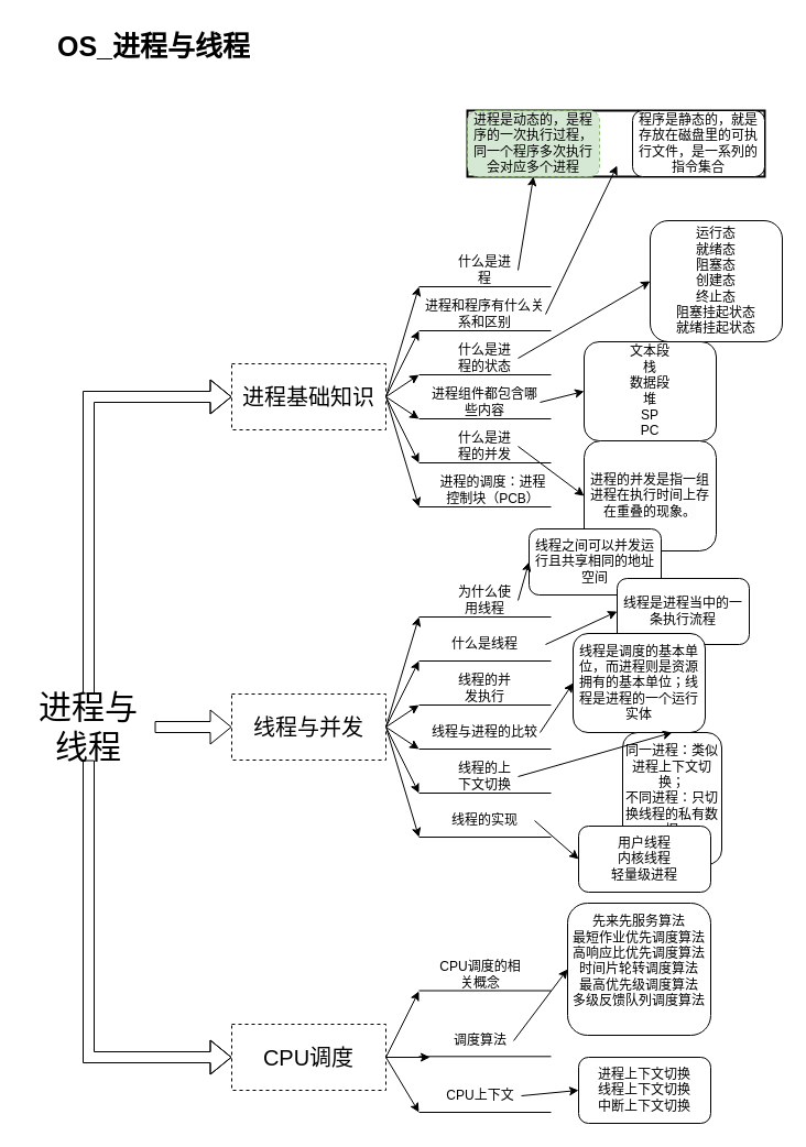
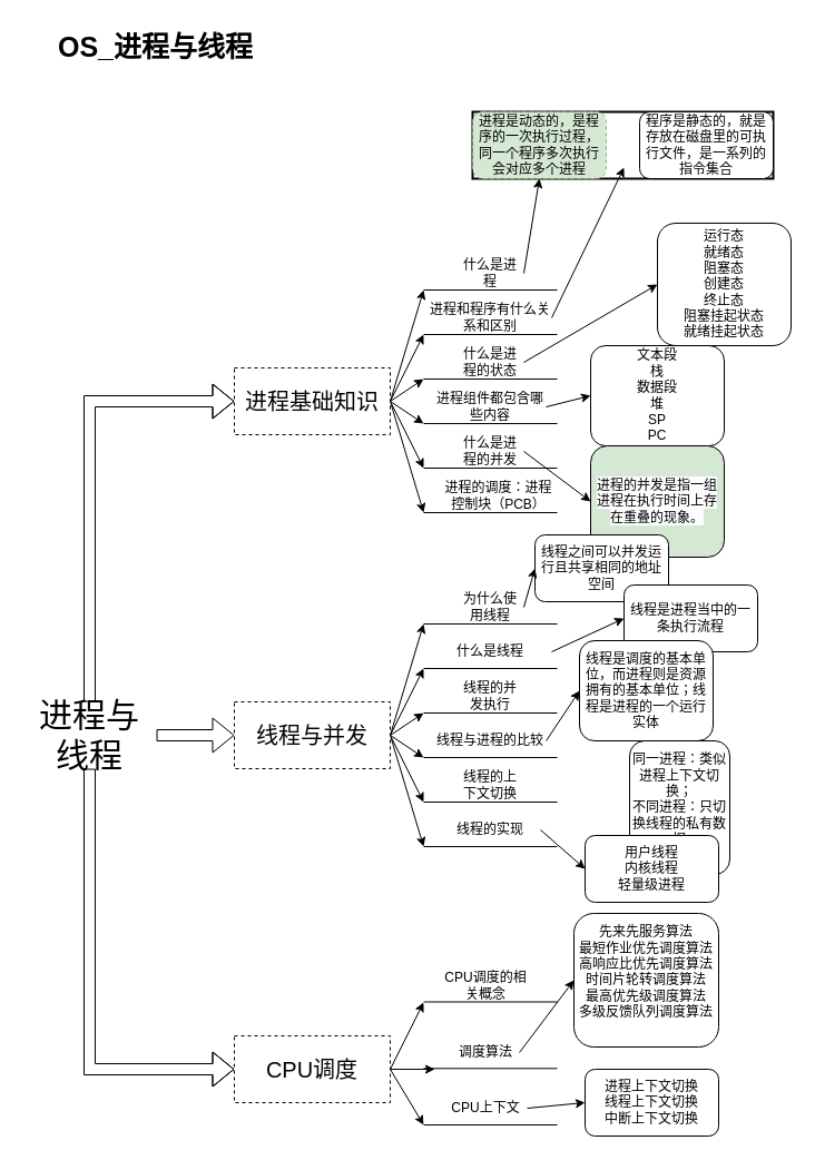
- <mxCell id="66" value="&lt;span style=&quot;font-family: -apple-system, BlinkMacSystemFont, &amp;quot;Segoe UI&amp;quot;, Roboto, Ubuntu, &amp;quot;Helvetica Neue&amp;quot;, Helvetica, Arial, &amp;quot;PingFang SC&amp;quot;, &amp;quot;Hiragino Sans GB&amp;quot;, &amp;quot;Microsoft YaHei UI&amp;quot;, &amp;quot;Microsoft YaHei&amp;quot;, &amp;quot;Source Han Sans CN&amp;quot;, sans-serif, &amp;quot;Apple Color Emoji&amp;quot;, &amp;quot;Segoe UI Emoji&amp;quot;; text-align: start; background-color: rgb(253, 253, 254);&quot;&gt;&lt;font style=&quot;font-size: 12px;&quot;&gt;进程的并发是指一组进程在执行时间上存在重叠的现象。&lt;/font&gt;&lt;/span&gt;" style="rounded=1;whiteSpace=wrap;html=1;" vertex="1" parent="1"><mxGeometry x="530" y="400" width="120" height="100" as="geometry" /></mxCell>
+ <mxCell id="66" value="&lt;span style=&quot;font-family: -apple-system, BlinkMacSystemFont, &amp;quot;Segoe UI&amp;quot;, Roboto, Ubuntu, &amp;quot;Helvetica Neue&amp;quot;, Helvetica, Arial, &amp;quot;PingFang SC&amp;quot;, &amp;quot;Hiragino Sans GB&amp;quot;, &amp;quot;Microsoft YaHei UI&amp;quot;, &amp;quot;Microsoft YaHei&amp;quot;, &amp;quot;Source Han Sans CN&amp;quot;, sans-serif, &amp;quot;Apple Color Emoji&amp;quot;, &amp;quot;Segoe UI Emoji&amp;quot;; text-align: start; background-color: rgb(253, 253, 254);&quot;&gt;&lt;font style=&quot;font-size: 12px;&quot;&gt;进程的并发是指一组进程在执行时间上存在重叠的现象。&lt;/font&gt;&lt;/span&gt;" style="rounded=1;whiteSpace=wrap;html=1;fillColor=#d5e8d4;" vertex="1" parent="1"><mxGeometry x="530" y="400" width="120" height="100" as="geometry" /></mxCell>
- <mxCell id="77" style="edgeStyle=none;rounded=0;orthogonalLoop=1;jettySize=auto;html=1;exitX=1;exitY=0.5;exitDx=0;exitDy=0;entryX=0;entryY=0.5;entryDx=0;entryDy=0;" edge="1" parent="1" source="45" target="75"><mxGeometry relative="1" as="geometry" /></mxCell>
